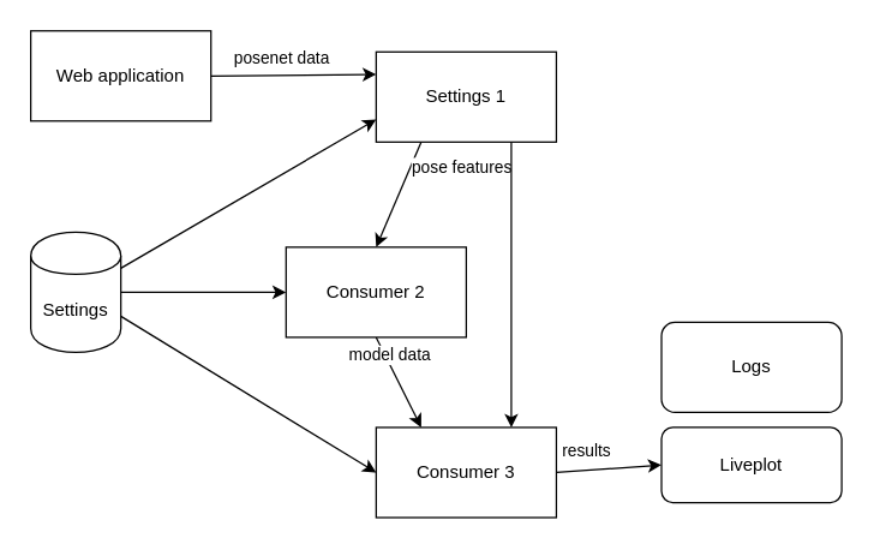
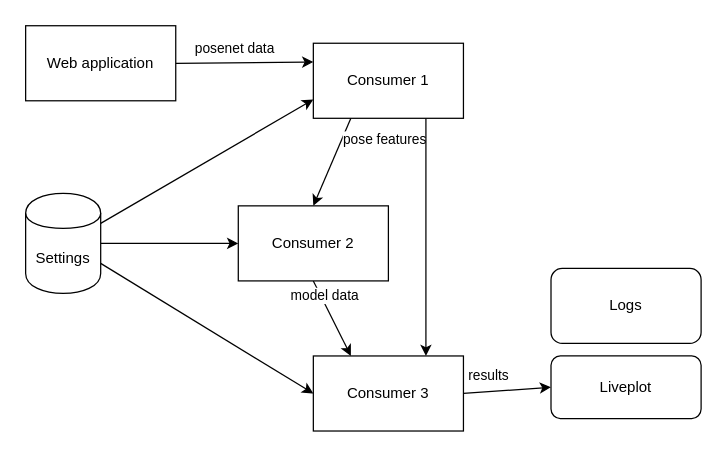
- <mxCell id="8" value="Settings 1" style="rounded=0;whiteSpace=wrap;html=1;" vertex="1" parent="1"><mxGeometry x="250" y="34" width="120" height="60" as="geometry" /></mxCell>
+ <mxCell id="8" value="Consumer 1" style="rounded=0;whiteSpace=wrap;html=1;" vertex="1" parent="1"><mxGeometry x="250" y="34" width="120" height="60" as="geometry" /></mxCell>
